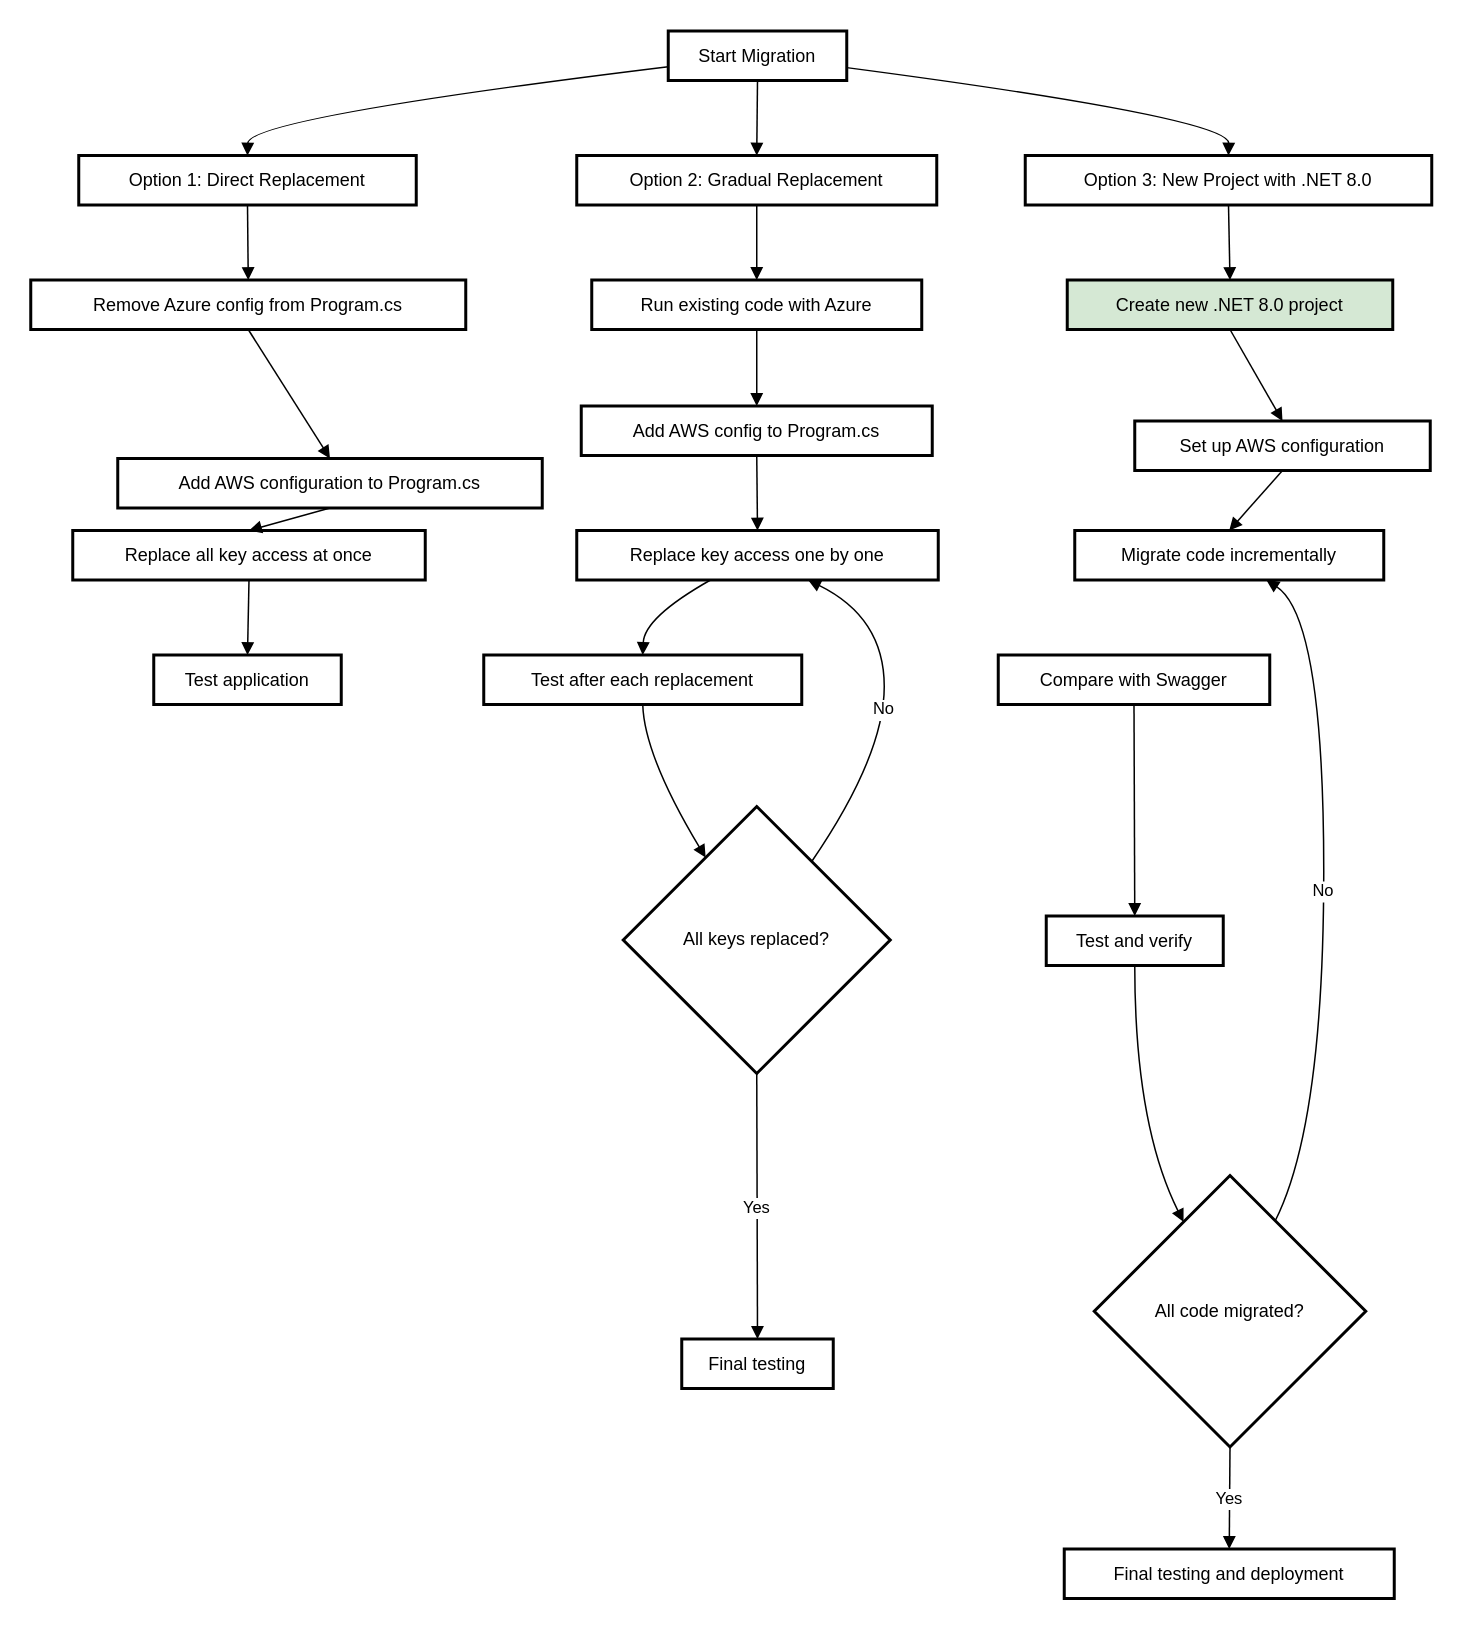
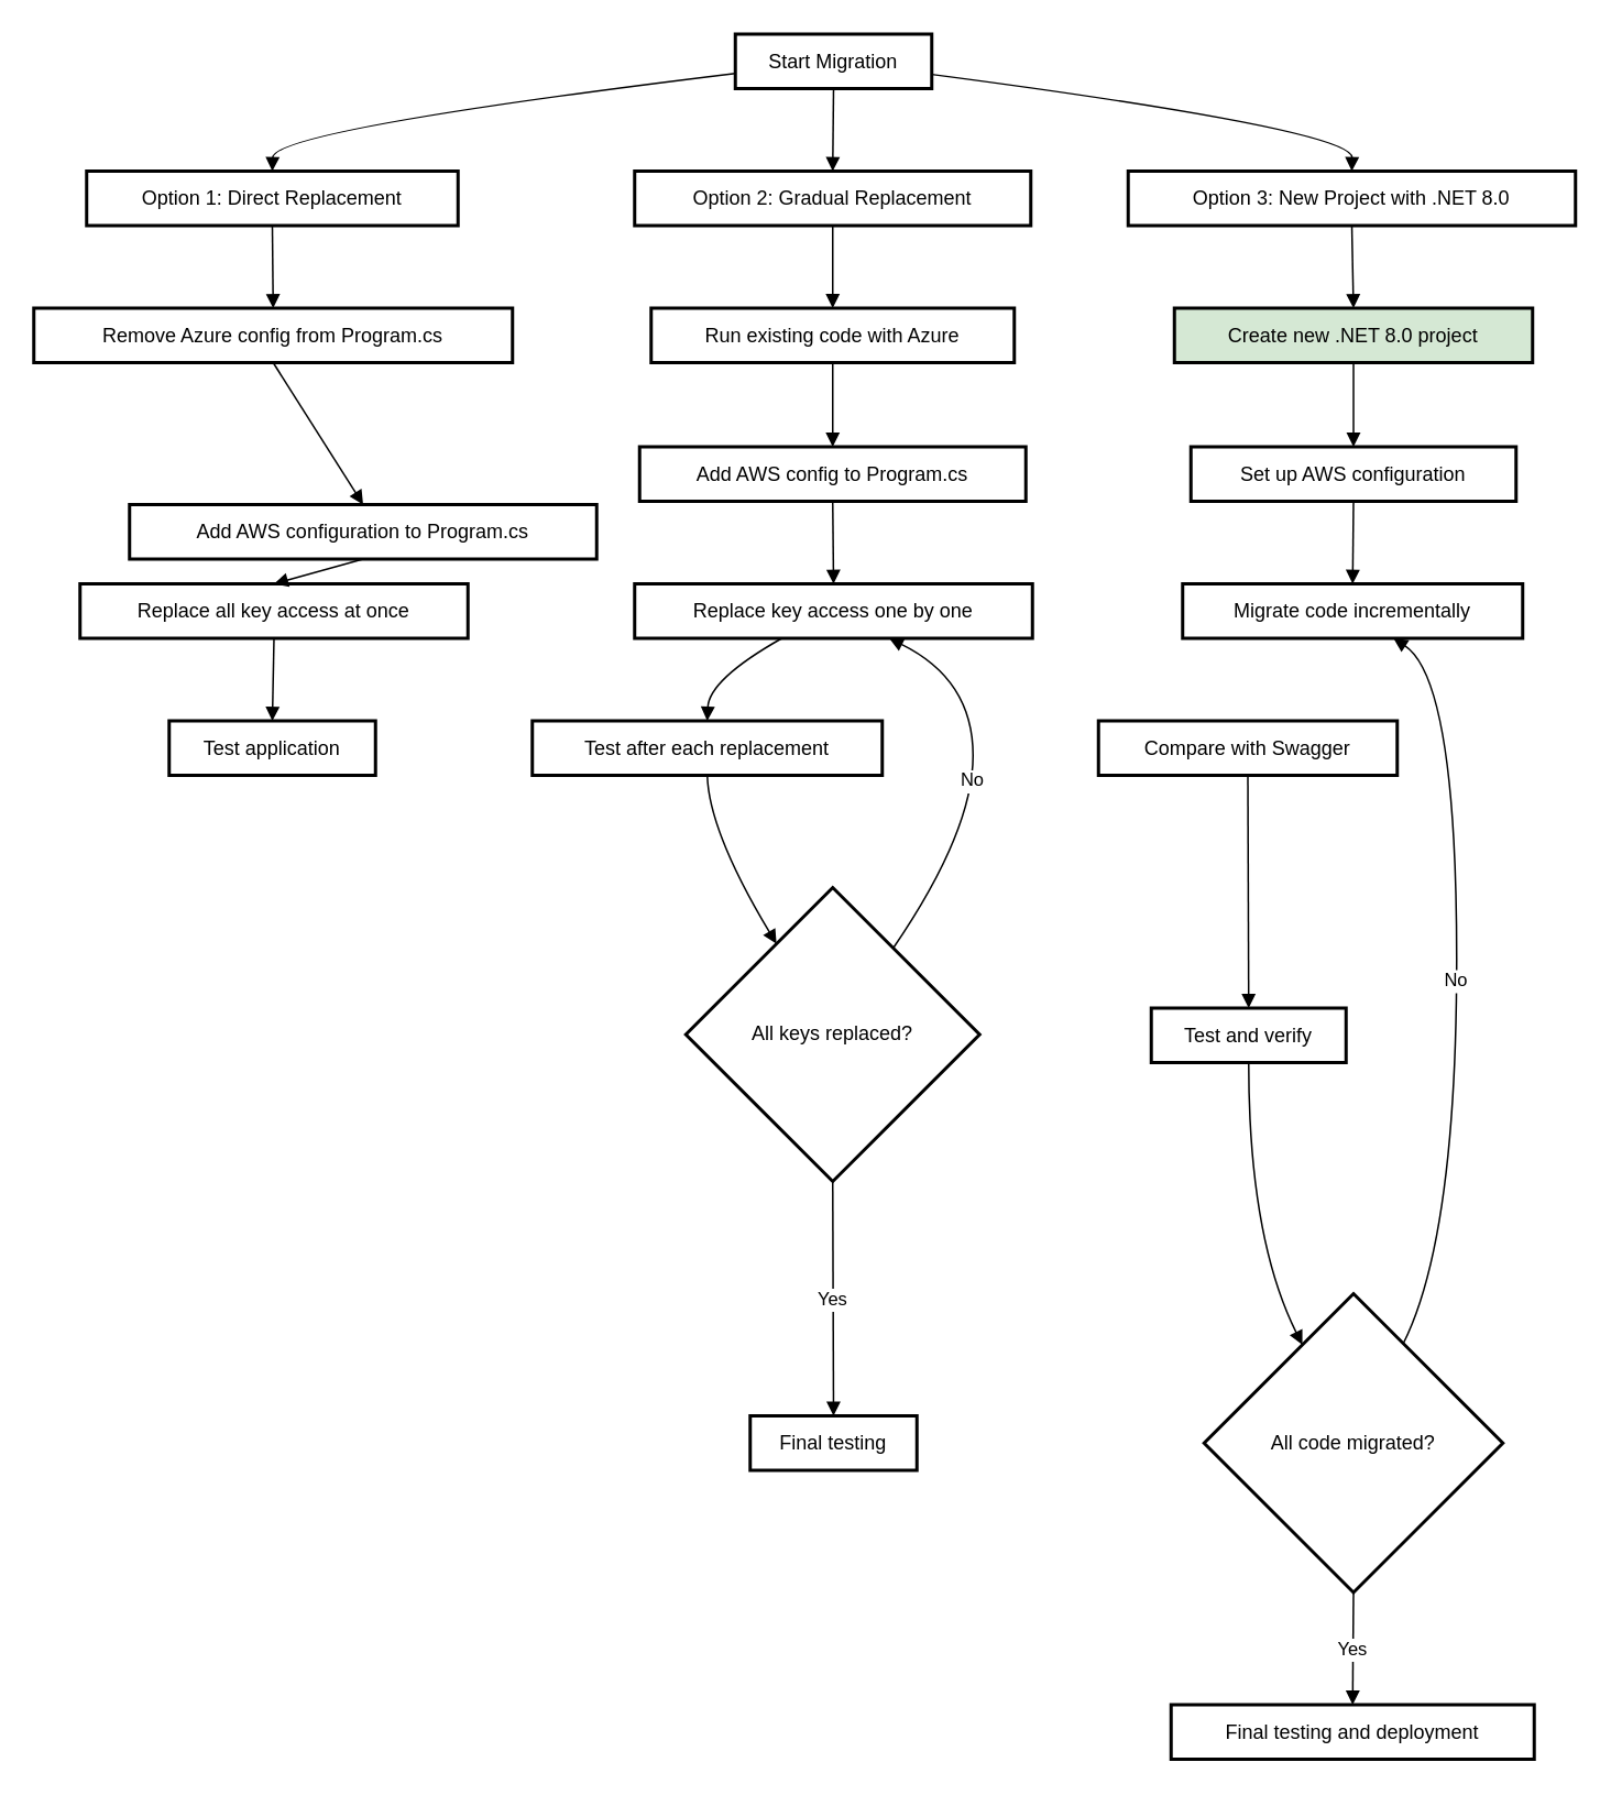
- <mxCell id="17" value="Set up AWS configuration" style="whiteSpace=wrap;strokeWidth=2;" vertex="1" parent="1"><mxGeometry x="756" y="280" width="197" height="33" as="geometry" /></mxCell>
+ <mxCell id="17" value="Set up AWS configuration" style="whiteSpace=wrap;strokeWidth=2;" vertex="1" parent="1"><mxGeometry x="721" y="270" width="197" height="33" as="geometry" /></mxCell>
- <mxCell id="15" value="Final testing" style="whiteSpace=wrap;strokeWidth=2;" vertex="1" parent="1"><mxGeometry x="454" y="892" width="101" height="33" as="geometry" /></mxCell>
+ <mxCell id="15" value="Final testing" style="whiteSpace=wrap;strokeWidth=2;" vertex="1" parent="1"><mxGeometry x="454" y="857" width="101" height="33" as="geometry" /></mxCell>
